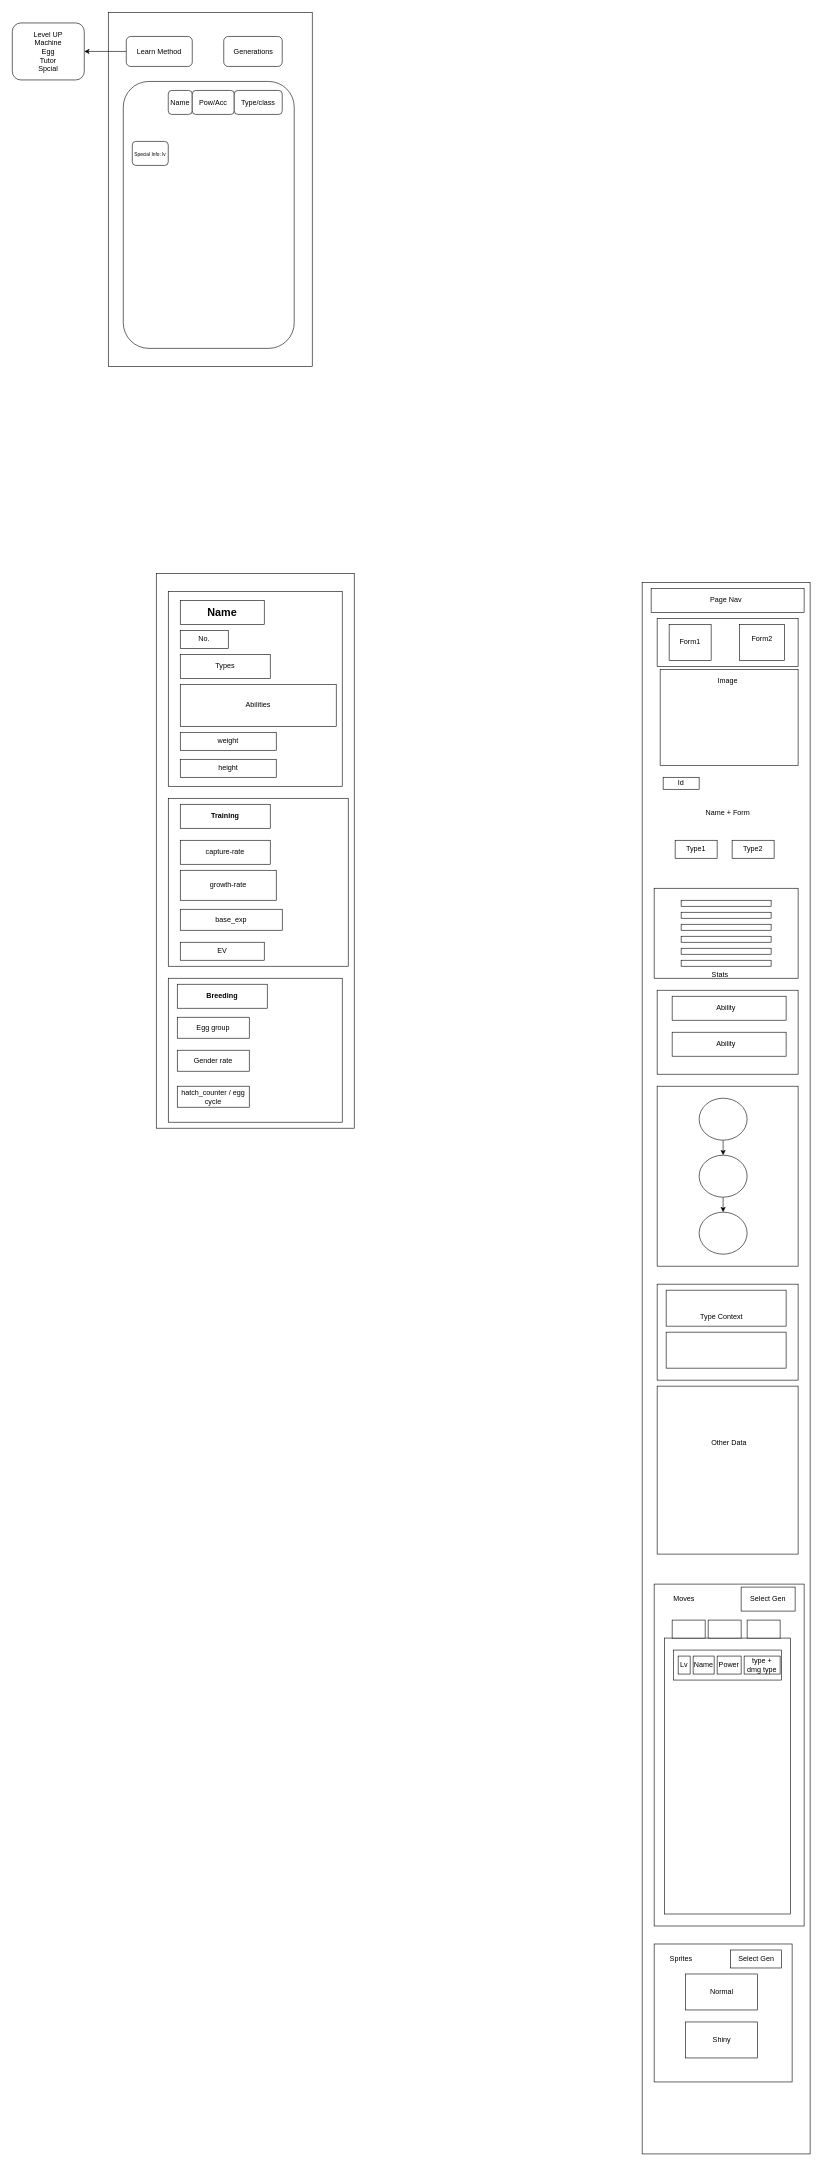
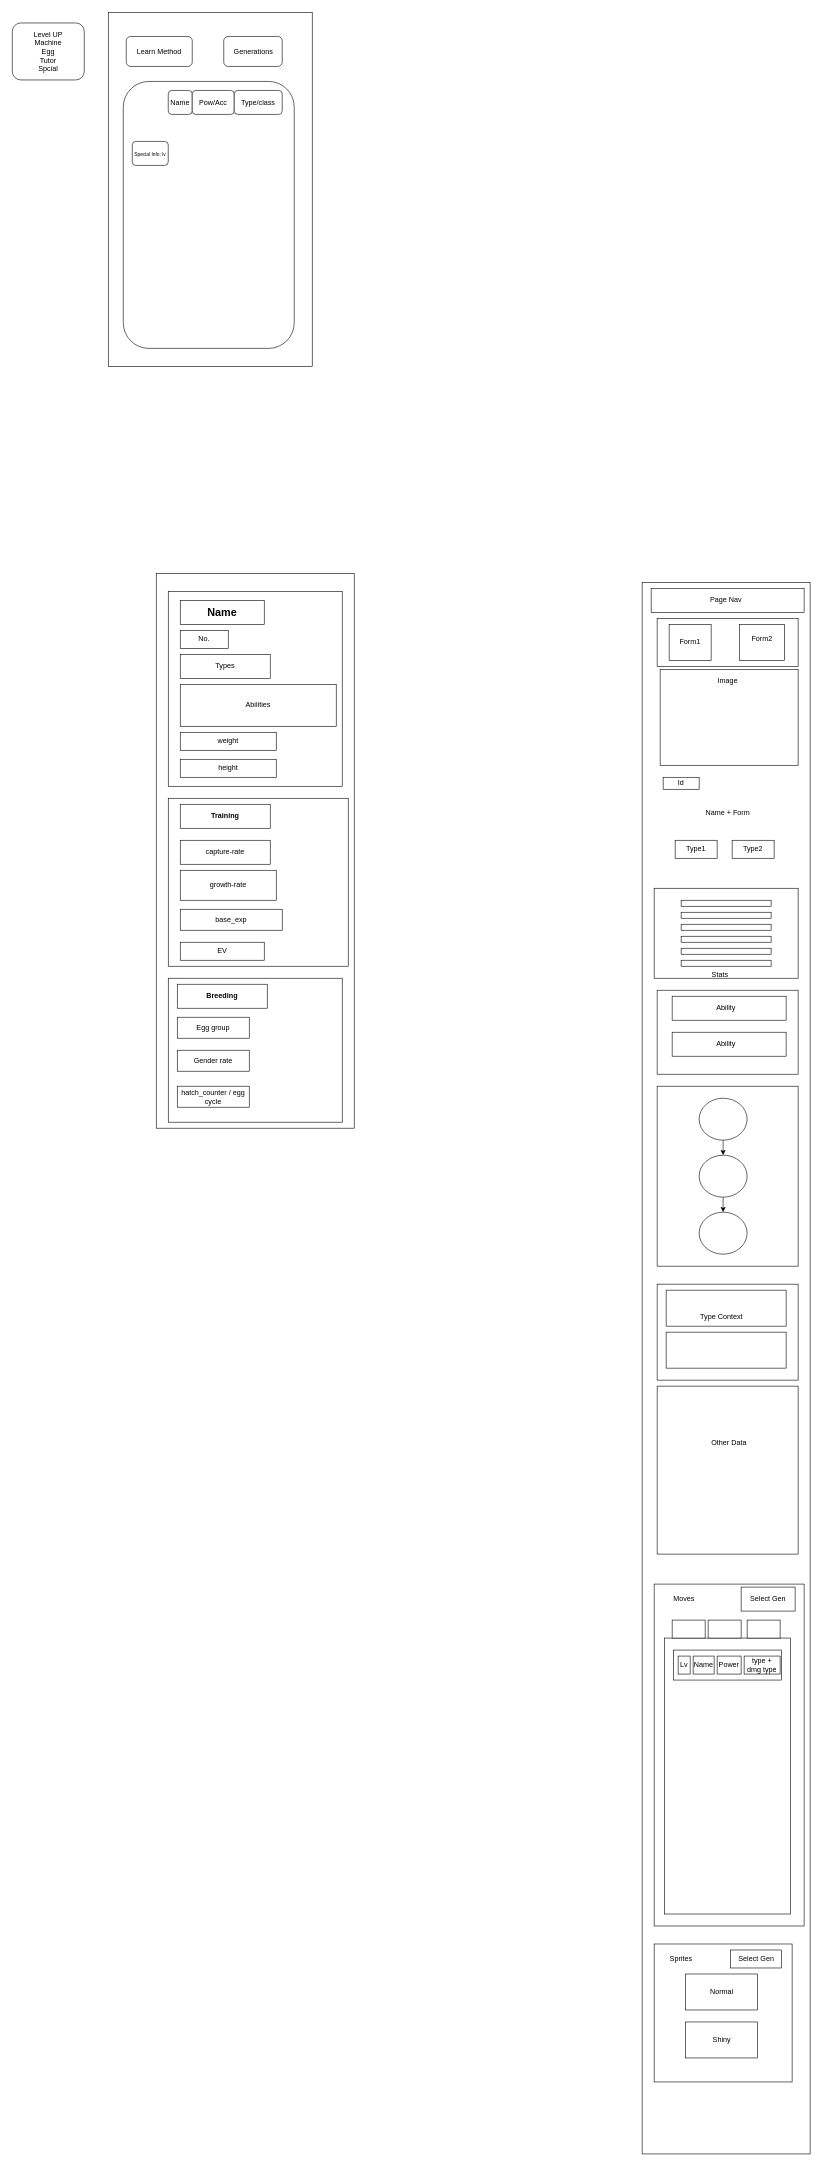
- <mxCell id="81" value="" style="edgeStyle=orthogonalEdgeStyle;rounded=0;orthogonalLoop=1;jettySize=auto;html=1;" edge="1" parent="1" source="82" target="84"><mxGeometry relative="1" as="geometry" /></mxCell>
